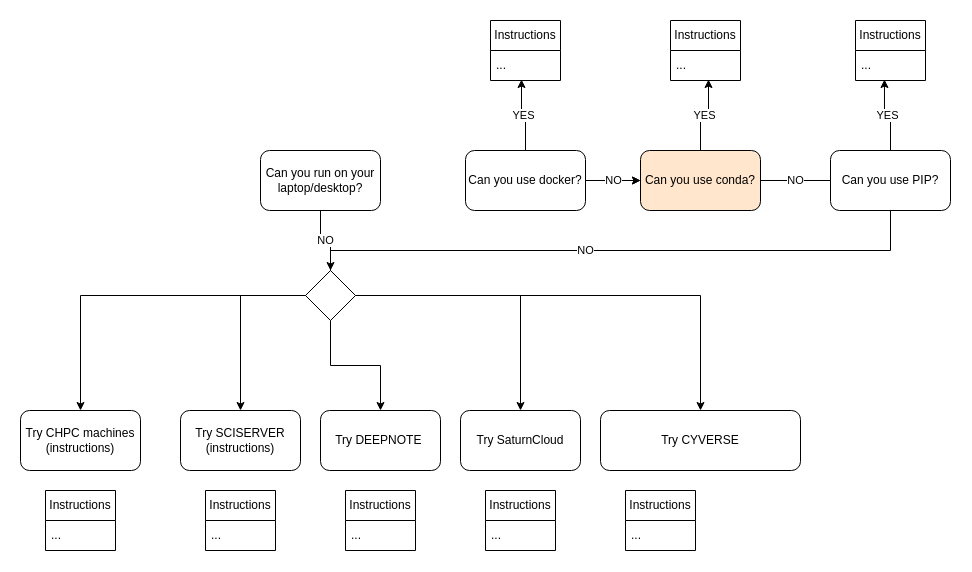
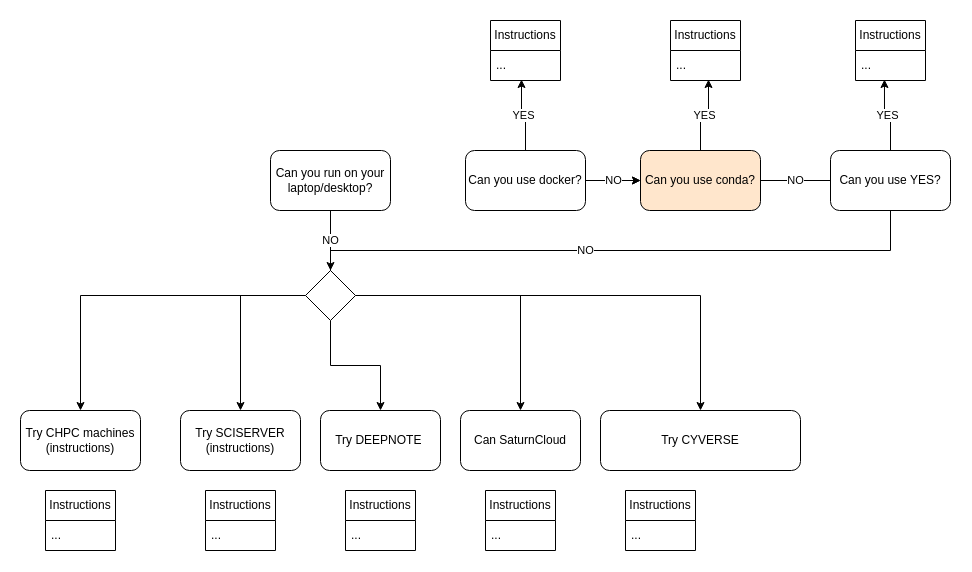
- <mxCell id="3" value="Can you run on your laptop/desktop?" style="rounded=1;whiteSpace=wrap;html=1;" vertex="1" parent="1"><mxGeometry x="260" y="150" width="120" height="60" as="geometry" /></mxCell>
+ <mxCell id="3" value="Can you run on your laptop/desktop?" style="rounded=1;whiteSpace=wrap;html=1;" vertex="1" parent="1"><mxGeometry x="270" y="150" width="120" height="60" as="geometry" /></mxCell>
- <mxCell id="10" value="Can you use PIP?" style="rounded=1;whiteSpace=wrap;html=1;" vertex="1" parent="1"><mxGeometry x="830" y="150" width="120" height="60" as="geometry" /></mxCell>
+ <mxCell id="10" value="Can you use YES?" style="rounded=1;whiteSpace=wrap;html=1;" vertex="1" parent="1"><mxGeometry x="830" y="150" width="120" height="60" as="geometry" /></mxCell>
- <mxCell id="14" value="Try SaturnCloud" style="rounded=1;whiteSpace=wrap;html=1;" vertex="1" parent="1"><mxGeometry x="460" y="410" width="120" height="60" as="geometry" /></mxCell>
+ <mxCell id="14" value="Can SaturnCloud" style="rounded=1;whiteSpace=wrap;html=1;" vertex="1" parent="1"><mxGeometry x="460" y="410" width="120" height="60" as="geometry" /></mxCell>
